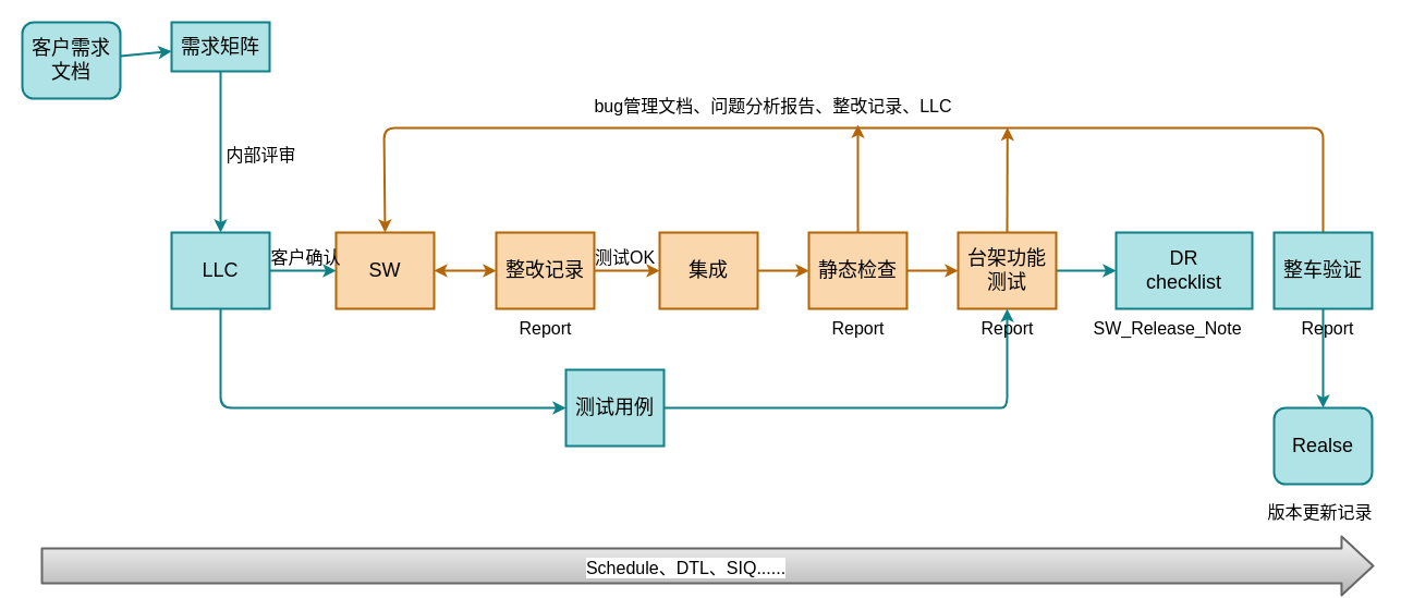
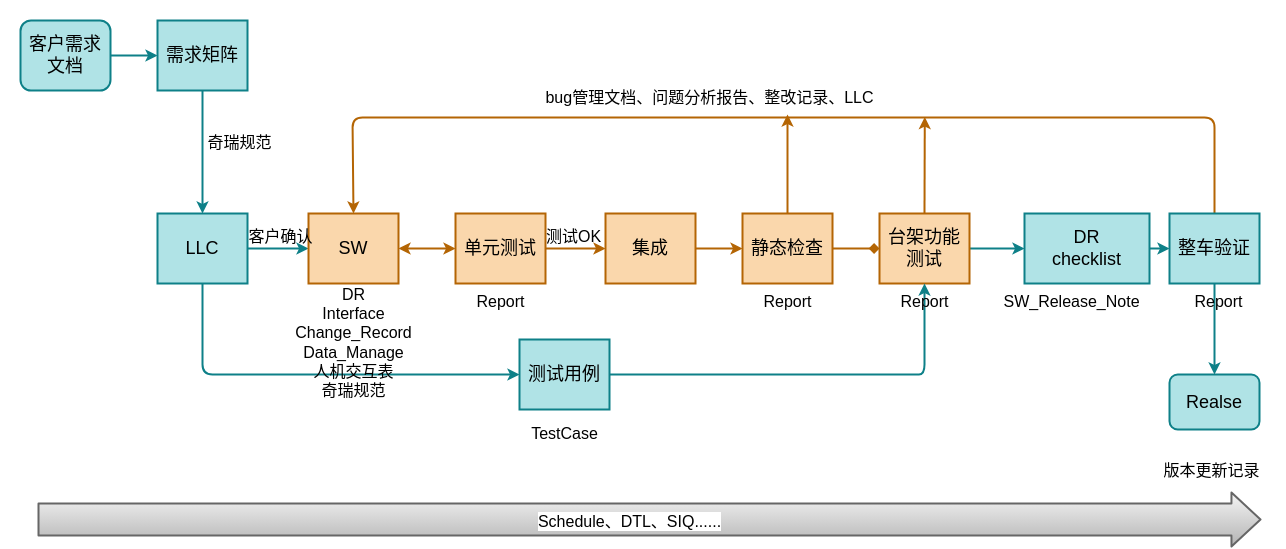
- <mxCell id="5" value="&lt;font color=&quot;#000000&quot; style=&quot;font-size: 18px;&quot;&gt;需求矩阵&lt;/font&gt;" style="rounded=0;whiteSpace=wrap;html=1;fillColor=#b0e3e6;strokeColor=#0e8088;strokeWidth=2;fontSize=18;" vertex="1" parent="1"><mxGeometry x="157" y="20" width="90" height="45" as="geometry" /></mxCell>
+ <mxCell id="5" value="&lt;font color=&quot;#000000&quot; style=&quot;font-size: 18px;&quot;&gt;需求矩阵&lt;/font&gt;" style="rounded=0;whiteSpace=wrap;html=1;fillColor=#b0e3e6;strokeColor=#0e8088;strokeWidth=2;fontSize=18;" vertex="1" parent="1"><mxGeometry x="157" y="20" width="90" height="70" as="geometry" /></mxCell>
- <mxCell id="14" value="内部评审" style="text;html=1;align=center;verticalAlign=middle;resizable=0;points=[];autosize=1;strokeColor=none;fillColor=none;fontColor=#000000;fontSize=16;" vertex="1" parent="1"><mxGeometry x="202" y="130" width="74" height="23" as="geometry" /></mxCell>
+ <mxCell id="14" value="奇瑞规范" style="text;html=1;align=center;verticalAlign=middle;resizable=0;points=[];autosize=1;strokeColor=none;fillColor=none;fontColor=#000000;fontSize=16;" vertex="1" parent="1"><mxGeometry x="202" y="130" width="74" height="23" as="geometry" /></mxCell>
- <mxCell id="18" value="&lt;font color=&quot;#000000&quot; style=&quot;font-size: 18px;&quot;&gt;整改记录&lt;/font&gt;" style="rounded=0;whiteSpace=wrap;html=1;fillColor=#fad7ac;strokeColor=#b46504;strokeWidth=2;fontSize=18;" vertex="1" parent="1"><mxGeometry x="455" y="213" width="90" height="70" as="geometry" /></mxCell>
+ <mxCell id="18" value="&lt;font color=&quot;#000000&quot; style=&quot;font-size: 18px;&quot;&gt;单元测试&lt;/font&gt;" style="rounded=0;whiteSpace=wrap;html=1;fillColor=#fad7ac;strokeColor=#b46504;strokeWidth=2;fontSize=18;" vertex="1" parent="1"><mxGeometry x="455" y="213" width="90" height="70" as="geometry" /></mxCell>
- <mxCell id="22" value="" style="edgeStyle=none;html=1;fontColor=#000000;strokeColor=#b46504;strokeWidth=2;fillColor=#fad7ac;" edge="1" parent="1" source="24" target="13"><mxGeometry relative="1" as="geometry" /></mxCell>
+ <mxCell id="22" value="" style="edgeStyle=none;html=1;fontColor=#000000;strokeColor=#b46504;strokeWidth=2;fillColor=#fad7ac;endArrow=diamond;" edge="1" parent="1" source="24" target="13"><mxGeometry relative="1" as="geometry" /></mxCell>
+ <mxCell id="27" style="edgeStyle=none;html=1;exitX=1;exitY=0.5;exitDx=0;exitDy=0;entryX=0;entryY=0.5;entryDx=0;entryDy=0;fontColor=#000000;strokeColor=#0e8088;strokeWidth=2;fillColor=#b0e3e6;" edge="1" parent="1" source="28" target="32"><mxGeometry relative="1" as="geometry" /></mxCell>
+ <mxCell id="39" value="DR&lt;br&gt;Interface&lt;br&gt;Change_Record&lt;br&gt;Data_Manage&lt;br&gt;人机交互表&lt;br&gt;奇瑞规范" style="text;html=1;align=center;verticalAlign=middle;resizable=0;points=[];autosize=1;strokeColor=none;fillColor=none;fontSize=16;fontColor=#000000;" vertex="1" parent="1"><mxGeometry x="289.5" y="283" width="127" height="118" as="geometry" /></mxCell>
- <mxCell id="29" value="&lt;font color=&quot;#000000&quot; style=&quot;font-size: 18px;&quot;&gt;Realse&lt;/font&gt;" style="rounded=1;whiteSpace=wrap;html=1;fillColor=#b0e3e6;strokeColor=#0e8088;strokeWidth=2;fontSize=18;" vertex="1" parent="1"><mxGeometry x="1169" y="374" width="90" height="70" as="geometry" /></mxCell>
+ <mxCell id="29" value="&lt;font color=&quot;#000000&quot; style=&quot;font-size: 18px;&quot;&gt;Realse&lt;/font&gt;" style="rounded=1;whiteSpace=wrap;html=1;fillColor=#b0e3e6;strokeColor=#0e8088;strokeWidth=2;fontSize=18;" vertex="1" parent="1"><mxGeometry x="1169" y="374" width="90" height="55" as="geometry" /></mxCell>
+ <mxCell id="40" value="TestCase" style="text;html=1;align=center;verticalAlign=middle;resizable=0;points=[];autosize=1;strokeColor=none;fillColor=none;fontSize=16;fontColor=#000000;" vertex="1" parent="1"><mxGeometry x="526" y="421" width="76" height="23" as="geometry" /></mxCell>
